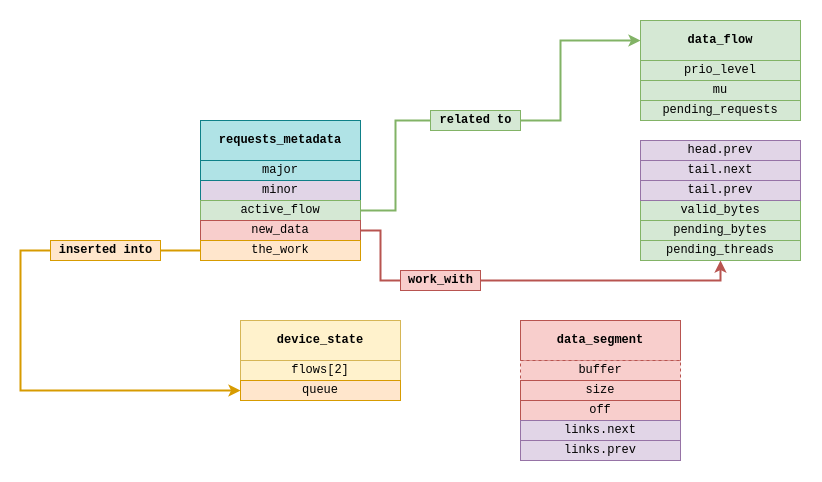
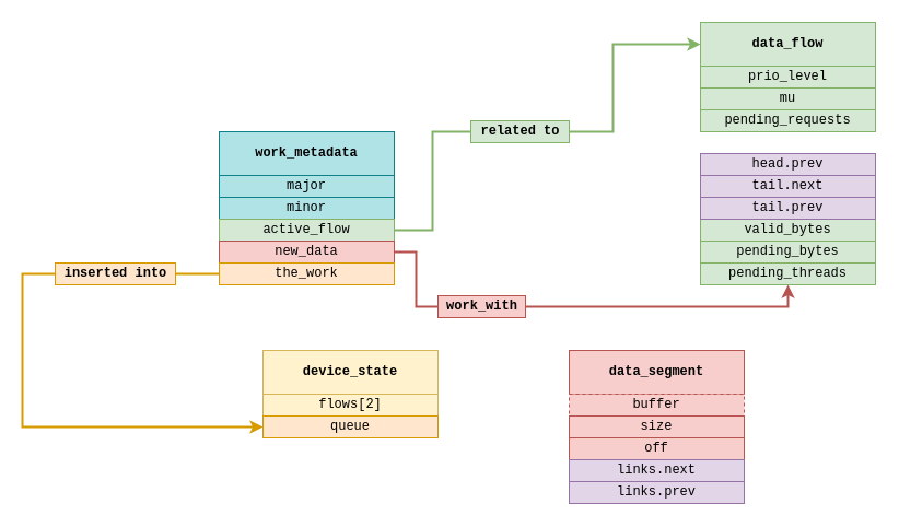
- <mxCell id="17" value="requests_metadata" style="rounded=0;whiteSpace=wrap;html=1;fontFamily=Courier New;fillColor=#b0e3e6;strokeColor=#0e8088;fontStyle=1;align=center;" parent="1" vertex="1"><mxGeometry x="200" y="120" width="160" height="40" as="geometry" /></mxCell>
+ <mxCell id="17" value="work_metadata" style="rounded=0;whiteSpace=wrap;html=1;fontFamily=Courier New;fillColor=#b0e3e6;strokeColor=#0e8088;fontStyle=1;align=center;" parent="1" vertex="1"><mxGeometry x="200" y="120" width="160" height="40" as="geometry" /></mxCell>
- <mxCell id="19" value="minor" style="rounded=0;whiteSpace=wrap;html=1;fontFamily=Courier New;fillColor=#e1d5e7;strokeColor=#0e8088;align=center;" parent="1" vertex="1"><mxGeometry x="200" y="180" width="160" height="20" as="geometry" /></mxCell>
+ <mxCell id="19" value="minor" style="rounded=0;whiteSpace=wrap;html=1;fontFamily=Courier New;fillColor=#b0e3e6;strokeColor=#0e8088;align=center;" parent="1" vertex="1"><mxGeometry x="200" y="180" width="160" height="20" as="geometry" /></mxCell>
